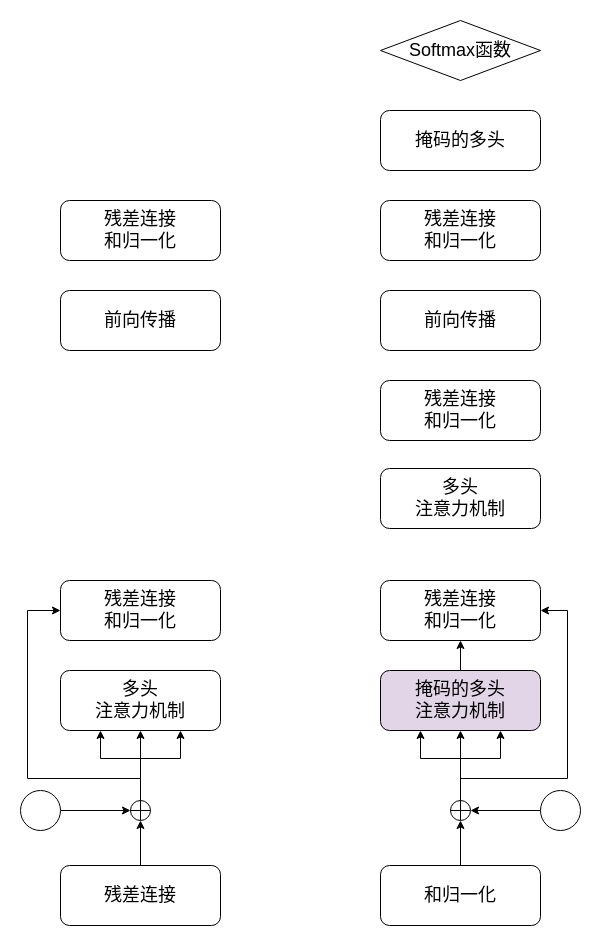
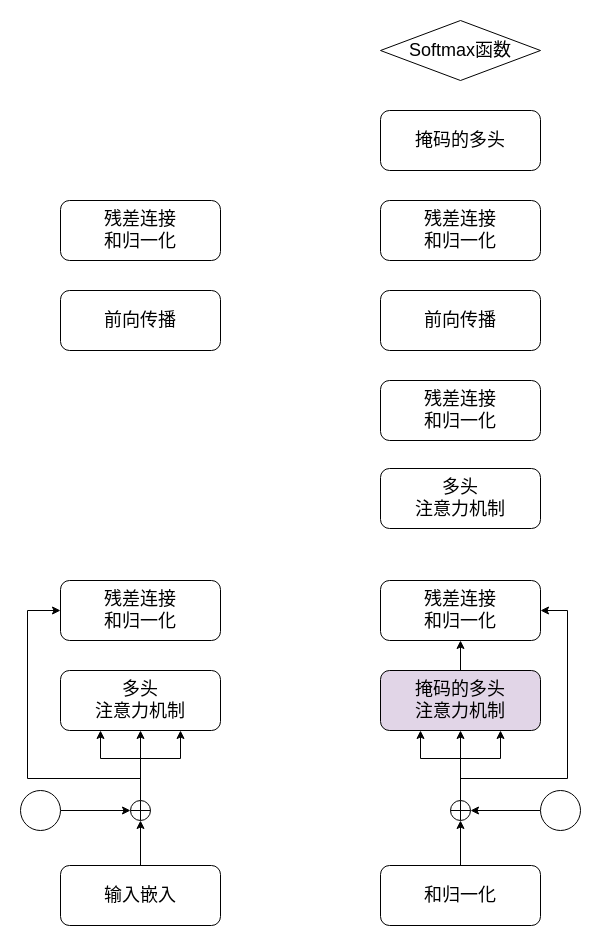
- <mxCell id="3" value="&lt;font style=&quot;font-size: 18px;&quot;&gt;残差连接&lt;/font&gt;" style="rounded=1;whiteSpace=wrap;html=1;" vertex="1" parent="1"><mxGeometry x="60" y="865" width="160" height="60" as="geometry" /></mxCell>
+ <mxCell id="3" value="&lt;font style=&quot;font-size: 18px;&quot;&gt;输入嵌入&lt;/font&gt;" style="rounded=1;whiteSpace=wrap;html=1;" vertex="1" parent="1"><mxGeometry x="60" y="865" width="160" height="60" as="geometry" /></mxCell>
